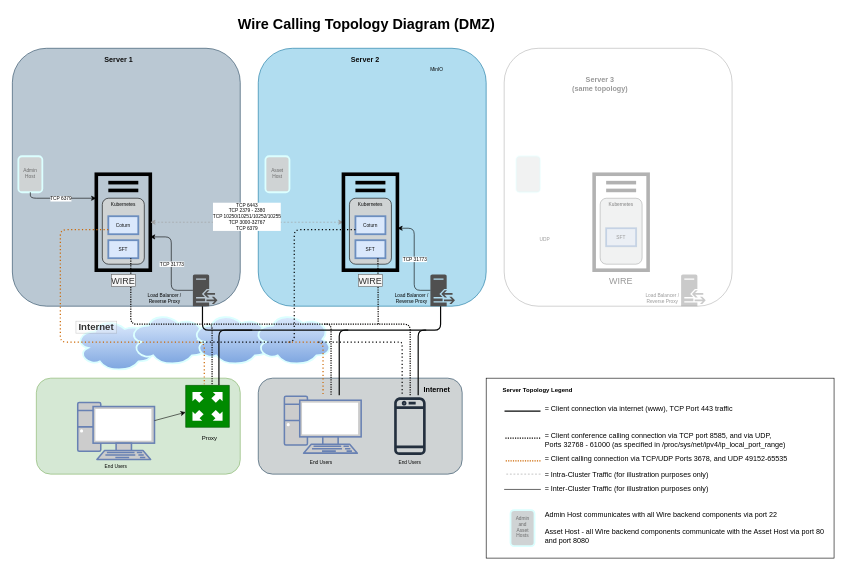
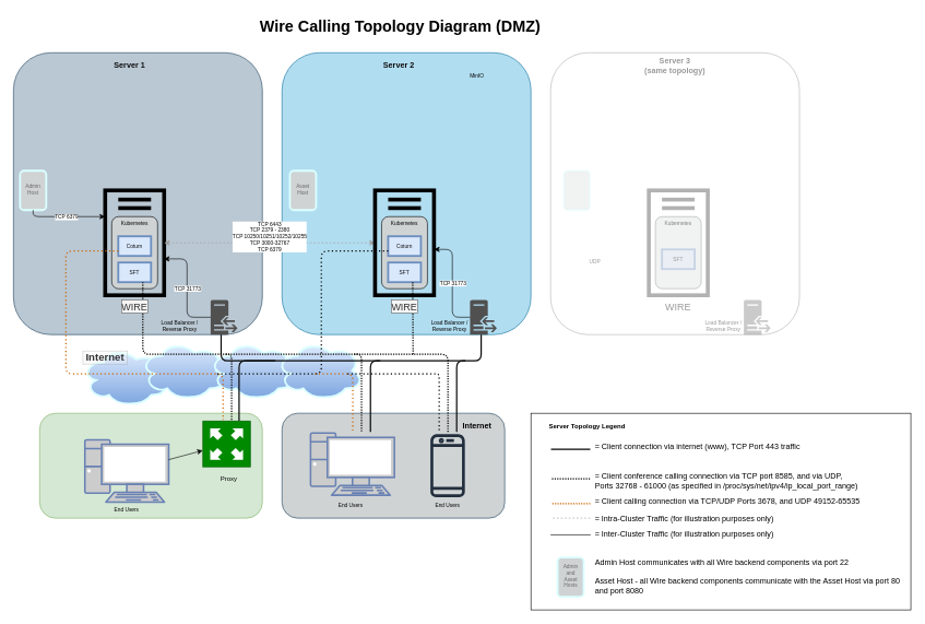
- <mxCell id="69" value="&lt;div style=&quot;font-size: 12px;&quot;&gt;Server 3&lt;/div&gt;&lt;div style=&quot;font-size: 12px;&quot;&gt;(same topology)&lt;/div&gt;" style="text;html=1;strokeColor=none;fillColor=none;align=center;verticalAlign=middle;whiteSpace=wrap;rounded=0;fontSize=12;fontStyle=1;opacity=30;fontColor=#999999;" parent="1" vertex="1"><mxGeometry x="950" y="130" width="100" height="20" as="geometry" /></mxCell>
+ <mxCell id="69" value="&lt;div style=&quot;font-size: 12px;&quot;&gt;Server 3&lt;/div&gt;&lt;div style=&quot;font-size: 12px;&quot;&gt;(same topology)&lt;/div&gt;" style="text;html=1;strokeColor=none;fillColor=none;align=center;verticalAlign=middle;whiteSpace=wrap;rounded=0;fontSize=12;fontStyle=1;opacity=30;fontColor=#999999;" parent="1" vertex="1"><mxGeometry x="980" y="90" width="100" height="20" as="geometry" /></mxCell>
